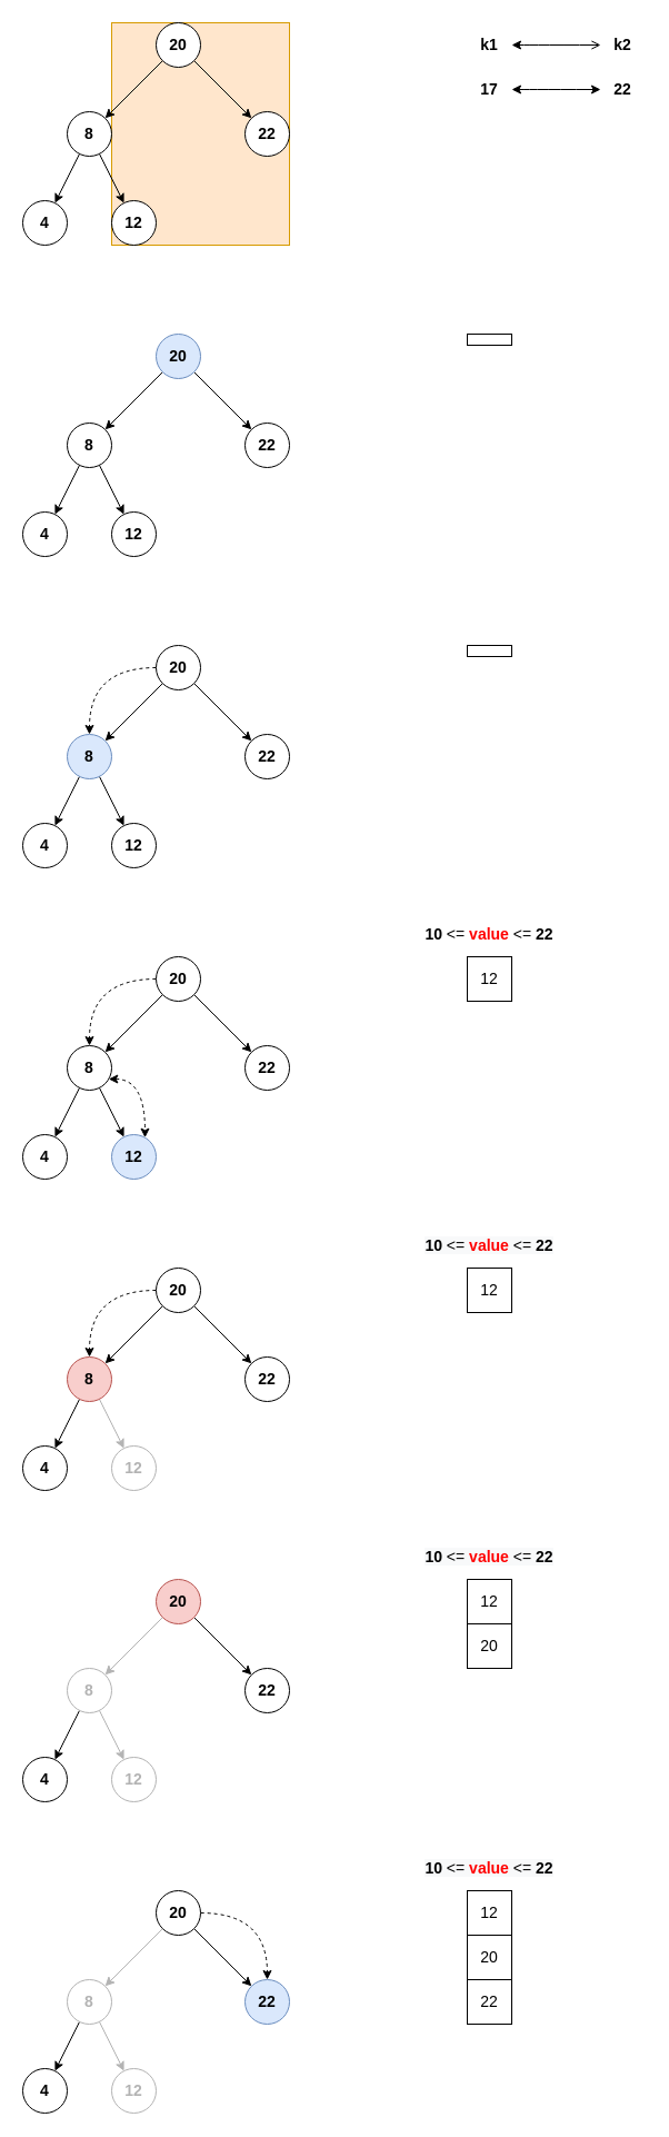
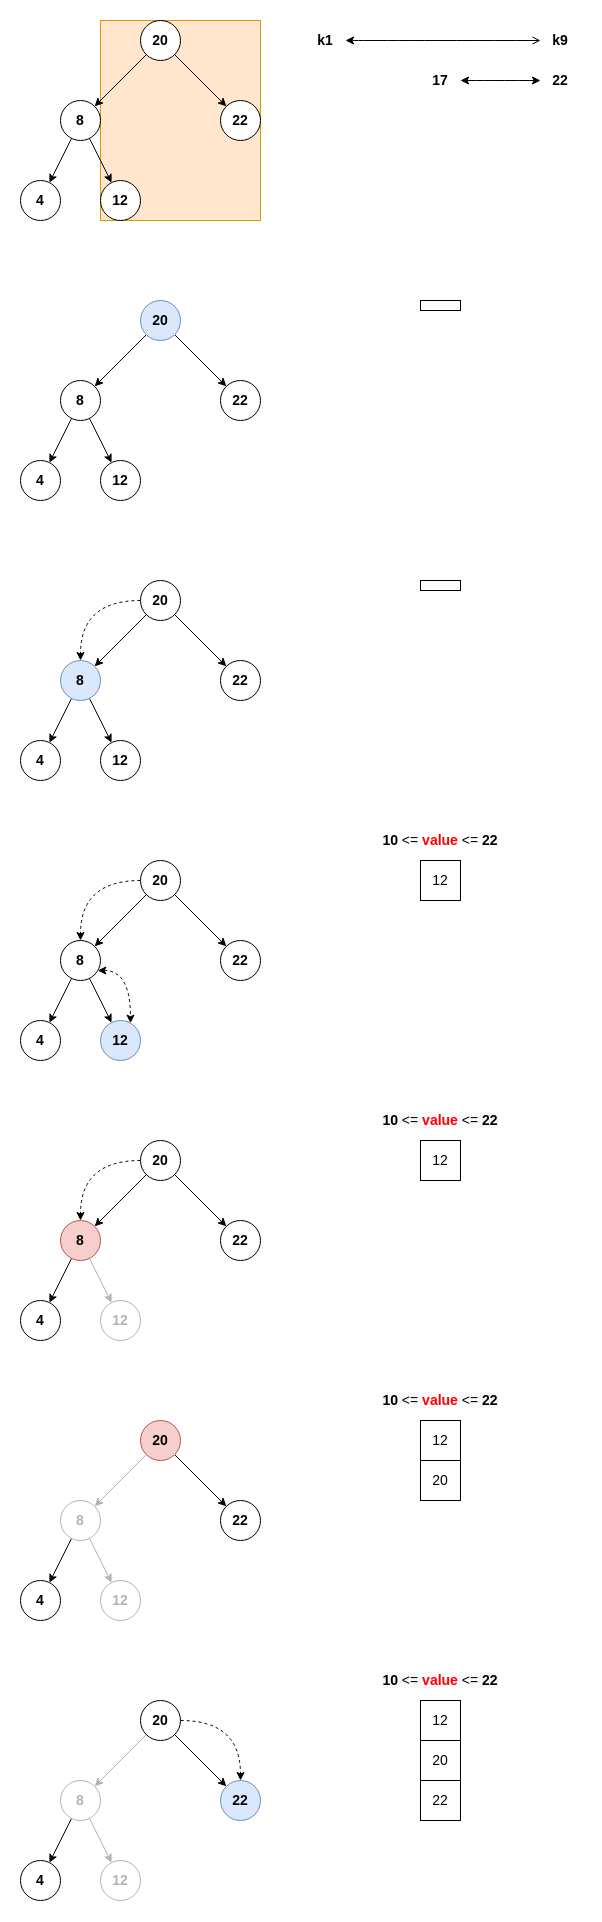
- <mxCell id="34" value="k1" style="text;html=1;strokeColor=none;fillColor=none;align=center;verticalAlign=middle;whiteSpace=wrap;rounded=0;fontSize=14;fontStyle=1" parent="1" vertex="1"><mxGeometry x="420" y="20" width="40" height="40" as="geometry" /></mxCell>
+ <mxCell id="34" value="k1" style="text;html=1;strokeColor=none;fillColor=none;align=center;verticalAlign=middle;whiteSpace=wrap;rounded=0;fontSize=14;fontStyle=1" parent="1" vertex="1"><mxGeometry x="305" y="20" width="40" height="40" as="geometry" /></mxCell>
- <mxCell id="35" value="k2" style="text;html=1;strokeColor=none;fillColor=none;align=center;verticalAlign=middle;whiteSpace=wrap;rounded=0;fontSize=14;fontStyle=1" parent="1" vertex="1"><mxGeometry x="540" y="20" width="40" height="40" as="geometry" /></mxCell>
+ <mxCell id="35" value="k9" style="text;html=1;strokeColor=none;fillColor=none;align=center;verticalAlign=middle;whiteSpace=wrap;rounded=0;fontSize=14;fontStyle=1" parent="1" vertex="1"><mxGeometry x="540" y="20" width="40" height="40" as="geometry" /></mxCell>
